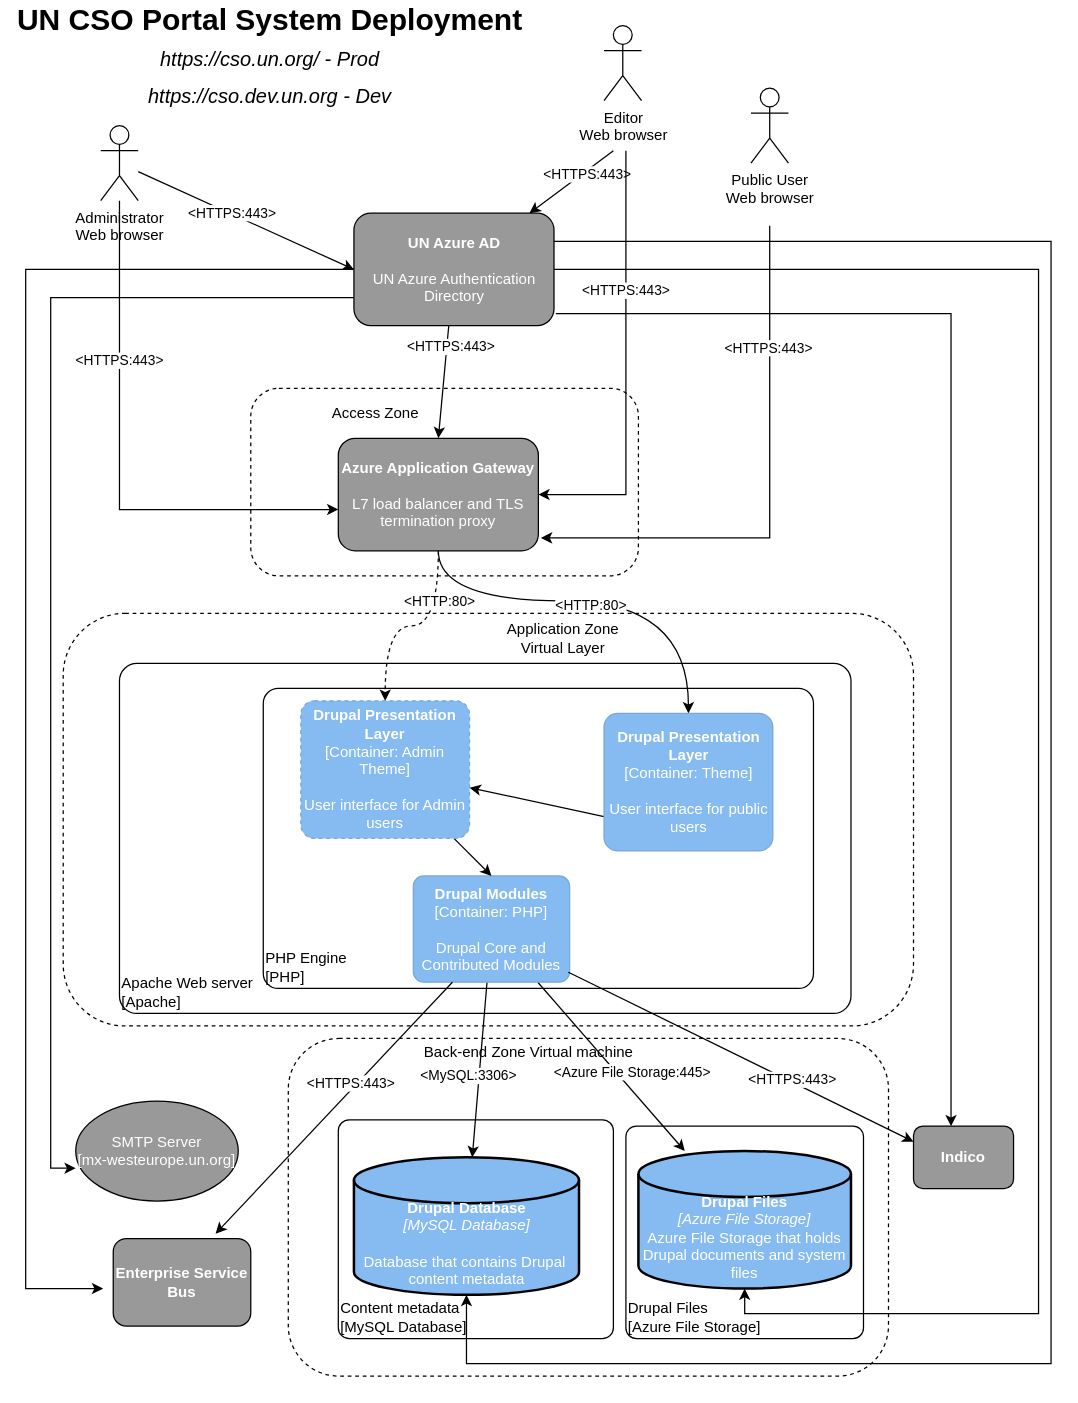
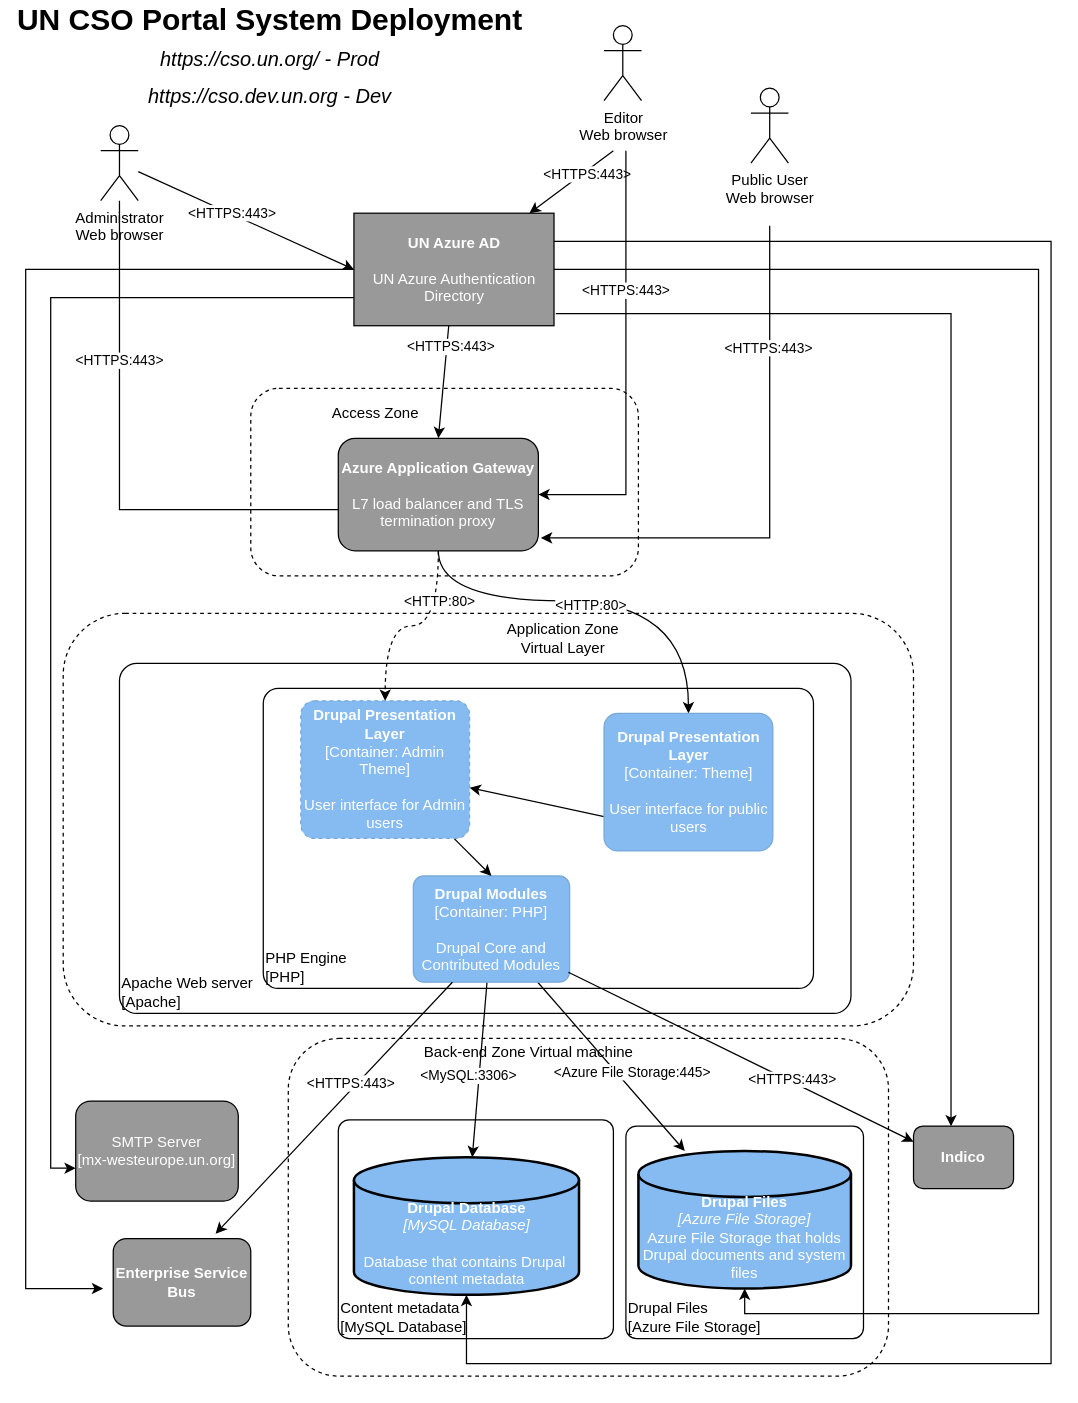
- <mxCell id="22" value="&lt;font color=&quot;#ffffff&quot;&gt;&lt;b&gt;UN Azure AD&lt;/b&gt;&lt;br&gt;&lt;br&gt;UN Azure Authentication Directory&lt;/font&gt;" style="rounded=1;whiteSpace=wrap;html=1;strokeColor=#000000;fillColor=#999999;" parent="1" vertex="1"><mxGeometry x="282.5" y="170" width="160" height="90" as="geometry" /></mxCell>
+ <mxCell id="22" value="&lt;font color=&quot;#ffffff&quot;&gt;&lt;b&gt;UN Azure AD&lt;/b&gt;&lt;br&gt;&lt;br&gt;UN Azure Authentication Directory&lt;/font&gt;" style="whiteSpace=wrap;html=1;strokeColor=#000000;fillColor=#999999;rounded=0;" parent="1" vertex="1"><mxGeometry x="282.5" y="170" width="160" height="90" as="geometry" /></mxCell>
- <mxCell id="25" style="edgeStyle=orthogonalEdgeStyle;rounded=0;orthogonalLoop=1;jettySize=auto;html=1;startArrow=none;startFill=0;" parent="1" source="27" target="41" edge="1"><mxGeometry relative="1" as="geometry"><Array as="points"><mxPoint x="95" y="407" /></Array></mxGeometry></mxCell>
+ <mxCell id="25" style="edgeStyle=orthogonalEdgeStyle;rounded=0;orthogonalLoop=1;jettySize=auto;html=1;startArrow=none;startFill=0;endArrow=none;" parent="1" source="27" target="41" edge="1"><mxGeometry relative="1" as="geometry"><Array as="points"><mxPoint x="95" y="407" /></Array></mxGeometry></mxCell>
- <mxCell id="54" value="&lt;font color=&quot;#ffffff&quot;&gt;SMTP Server&lt;br&gt;[mx-westeurope.un.org]&lt;br&gt;&lt;/font&gt;" style="ellipse;whiteSpace=wrap;html=1;fillColor=#999999;" parent="1" vertex="1"><mxGeometry x="60" y="880" width="130" height="80" as="geometry" /></mxCell>
+ <mxCell id="54" value="&lt;font color=&quot;#ffffff&quot;&gt;SMTP Server&lt;br&gt;[mx-westeurope.un.org]&lt;br&gt;&lt;/font&gt;" style="whiteSpace=wrap;html=1;fillColor=#999999;rounded=1;" parent="1" vertex="1"><mxGeometry x="60" y="880" width="130" height="80" as="geometry" /></mxCell>
